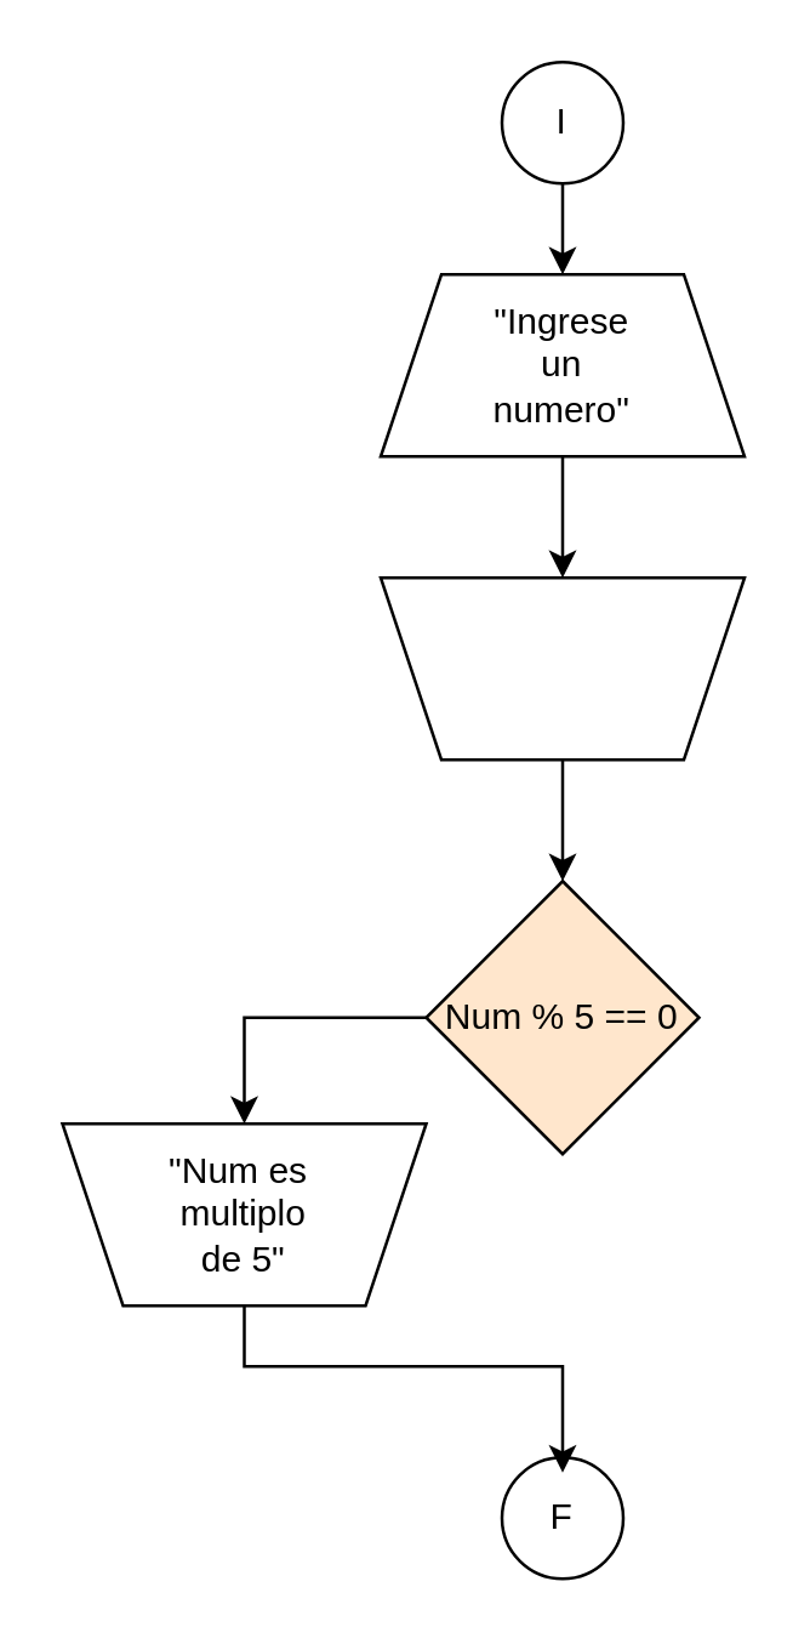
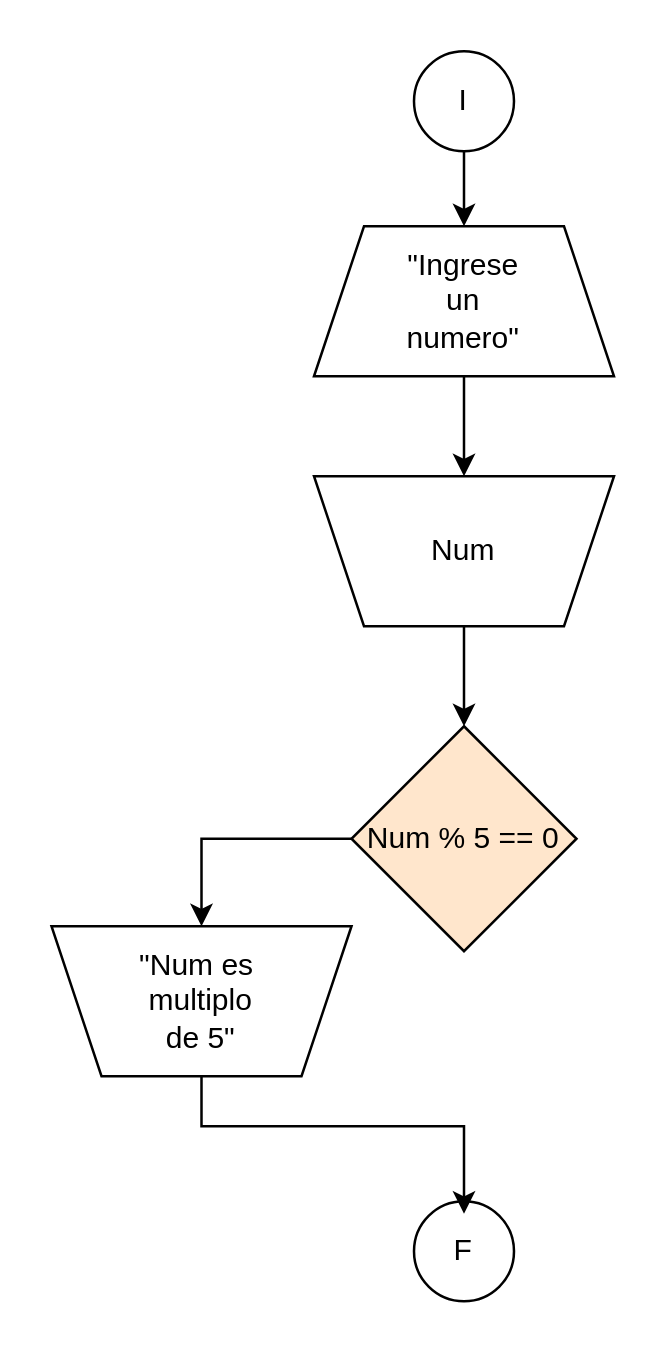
+ <mxCell id="10" value="Num" style="text;html=1;strokeColor=none;fillColor=none;align=center;verticalAlign=middle;whiteSpace=wrap;rounded=0;" parent="1" vertex="1"><mxGeometry x="155" y="205" width="60" height="30" as="geometry" /></mxCell>
